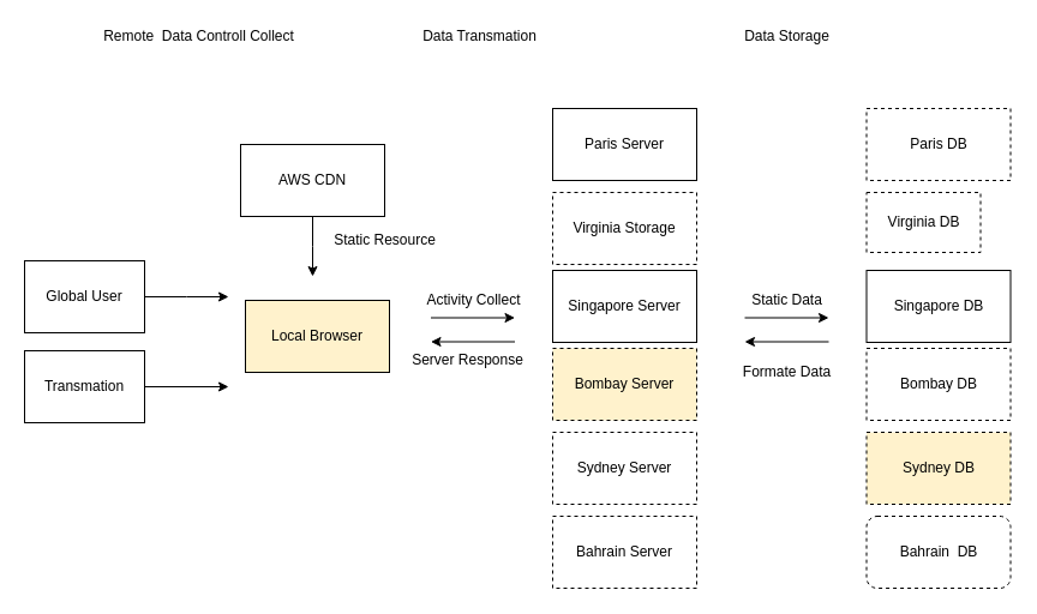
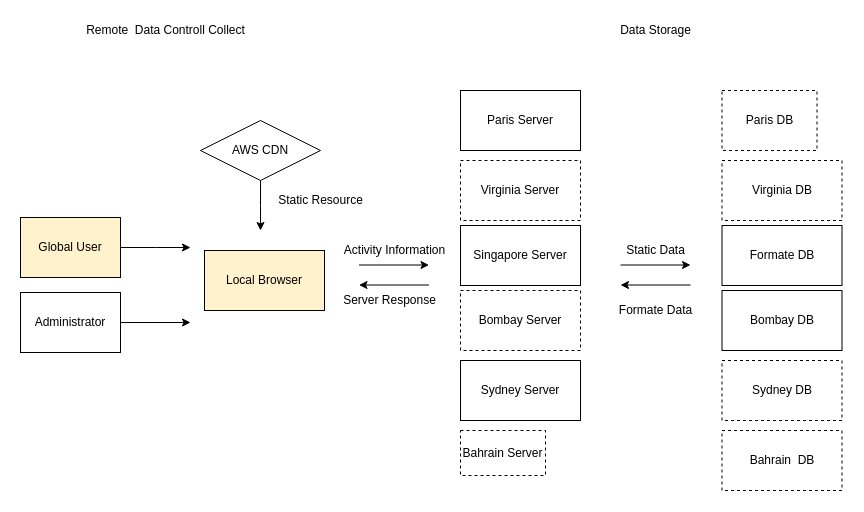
- <mxCell id="19" value="Data Transmation" style="text;html=1;align=center;verticalAlign=middle;resizable=0;points=[];autosize=1;strokeColor=none;" vertex="1" parent="1"><mxGeometry x="343.5" y="20" width="110" height="20" as="geometry" /></mxCell>
- <mxCell id="27" value="Paris&amp;nbsp;DB" style="rounded=0;whiteSpace=wrap;html=1;dashed=1;" vertex="1" parent="1"><mxGeometry x="721.5" y="90" width="120" height="60" as="geometry" /></mxCell>
+ <mxCell id="27" value="Paris&amp;nbsp;DB" style="rounded=0;whiteSpace=wrap;html=1;dashed=1;" vertex="1" parent="1"><mxGeometry x="721.5" y="90" width="95" height="60" as="geometry" /></mxCell>
- <mxCell id="7" value="AWS CDN" style="rounded=0;whiteSpace=wrap;html=1;" vertex="1" parent="1"><mxGeometry x="200" y="120" width="120" height="60" as="geometry" /></mxCell>
+ <mxCell id="7" value="AWS CDN" style="rhombus;whiteSpace=wrap;html=1;" vertex="1" parent="1"><mxGeometry x="200" y="120" width="120" height="60" as="geometry" /></mxCell>
- <mxCell id="28" value="Virginia&amp;nbsp;DB" style="rounded=0;whiteSpace=wrap;html=1;dashed=1;" vertex="1" parent="1"><mxGeometry x="721.5" y="160" width="95" height="50" as="geometry" /></mxCell>
+ <mxCell id="28" value="Virginia&amp;nbsp;DB" style="rounded=0;whiteSpace=wrap;html=1;dashed=1;" vertex="1" parent="1"><mxGeometry x="721.5" y="160" width="120" height="60" as="geometry" /></mxCell>
- <mxCell id="24" value="Virginia&amp;nbsp;Storage" style="rounded=0;whiteSpace=wrap;html=1;dashed=1;" vertex="1" parent="1"><mxGeometry x="460" y="160" width="120" height="60" as="geometry" /></mxCell>
+ <mxCell id="24" value="Virginia&amp;nbsp;Server" style="rounded=0;whiteSpace=wrap;html=1;dashed=1;" vertex="1" parent="1"><mxGeometry x="460" y="160" width="120" height="60" as="geometry" /></mxCell>
- <mxCell id="3" value="Global User" style="rounded=0;whiteSpace=wrap;html=1;" vertex="1" parent="1"><mxGeometry x="20" y="217" width="100" height="60" as="geometry" /></mxCell>
+ <mxCell id="3" value="Global User" style="rounded=0;whiteSpace=wrap;html=1;fillColor=#fff2cc;" vertex="1" parent="1"><mxGeometry x="20" y="217" width="100" height="60" as="geometry" /></mxCell>
- <mxCell id="15" value="Activity Collect" style="text;html=1;align=center;verticalAlign=middle;resizable=0;points=[];autosize=1;strokeColor=none;" vertex="1" parent="1"><mxGeometry x="333.5" y="240" width="120" height="20" as="geometry" /></mxCell>
+ <mxCell id="15" value="Activity Information" style="text;html=1;align=center;verticalAlign=middle;resizable=0;points=[];autosize=1;strokeColor=none;" vertex="1" parent="1"><mxGeometry x="333.5" y="240" width="120" height="20" as="geometry" /></mxCell>
- <mxCell id="11" value="Singapore DB" style="rounded=0;whiteSpace=wrap;html=1;" vertex="1" parent="1"><mxGeometry x="721.5" y="225" width="120" height="60" as="geometry" /></mxCell>
+ <mxCell id="11" value="Formate DB" style="rounded=0;whiteSpace=wrap;html=1;" vertex="1" parent="1"><mxGeometry x="721.5" y="225" width="120" height="60" as="geometry" /></mxCell>
- <mxCell id="25" value="Bombay Server" style="rounded=0;whiteSpace=wrap;html=1;dashed=1;fillColor=#fff2cc;" vertex="1" parent="1"><mxGeometry x="460" y="290" width="120" height="60" as="geometry" /></mxCell>
+ <mxCell id="25" value="Bombay Server" style="rounded=0;whiteSpace=wrap;html=1;dashed=1;" vertex="1" parent="1"><mxGeometry x="460" y="290" width="120" height="60" as="geometry" /></mxCell>
- <mxCell id="26" value="Bombay&amp;nbsp;DB" style="rounded=0;whiteSpace=wrap;html=1;dashed=1;" vertex="1" parent="1"><mxGeometry x="721.5" y="290" width="120" height="60" as="geometry" /></mxCell>
+ <mxCell id="26" value="Bombay&amp;nbsp;DB" style="rounded=0;whiteSpace=wrap;html=1;dashed=0;" vertex="1" parent="1"><mxGeometry x="721.5" y="290" width="120" height="60" as="geometry" /></mxCell>
- <mxCell id="32" value="Transmation" style="rounded=0;whiteSpace=wrap;html=1;" vertex="1" parent="1"><mxGeometry x="20" y="292" width="100" height="60" as="geometry" /></mxCell>
+ <mxCell id="32" value="Administrator" style="rounded=0;whiteSpace=wrap;html=1;" vertex="1" parent="1"><mxGeometry x="20" y="292" width="100" height="60" as="geometry" /></mxCell>
- <mxCell id="22" value="Sydney Server" style="rounded=0;whiteSpace=wrap;html=1;dashed=1;" vertex="1" parent="1"><mxGeometry x="460" y="360" width="120" height="60" as="geometry" /></mxCell>
+ <mxCell id="22" value="Sydney Server" style="rounded=0;whiteSpace=wrap;html=1;dashed=0;" vertex="1" parent="1"><mxGeometry x="460" y="360" width="120" height="60" as="geometry" /></mxCell>
- <mxCell id="29" value="Sydney&amp;nbsp;DB" style="rounded=0;whiteSpace=wrap;html=1;dashed=1;fillColor=#fff2cc;" vertex="1" parent="1"><mxGeometry x="721.5" y="360" width="120" height="60" as="geometry" /></mxCell>
+ <mxCell id="29" value="Sydney&amp;nbsp;DB" style="rounded=0;whiteSpace=wrap;html=1;dashed=1;" vertex="1" parent="1"><mxGeometry x="721.5" y="360" width="120" height="60" as="geometry" /></mxCell>
- <mxCell id="23" value="Bahrain&amp;nbsp;Server" style="rounded=0;whiteSpace=wrap;html=1;dashed=1;" vertex="1" parent="1"><mxGeometry x="460" y="430" width="120" height="60" as="geometry" /></mxCell>
+ <mxCell id="23" value="Bahrain&amp;nbsp;Server" style="rounded=0;whiteSpace=wrap;html=1;dashed=1;" vertex="1" parent="1"><mxGeometry x="460" y="430" width="85" height="45" as="geometry" /></mxCell>
- <mxCell id="30" value="Bahrain&amp;nbsp;&amp;nbsp;DB" style="whiteSpace=wrap;html=1;dashed=1;rounded=1;" vertex="1" parent="1"><mxGeometry x="721.5" y="430" width="120" height="60" as="geometry" /></mxCell>
+ <mxCell id="30" value="Bahrain&amp;nbsp;&amp;nbsp;DB" style="rounded=0;whiteSpace=wrap;html=1;dashed=1;" vertex="1" parent="1"><mxGeometry x="721.5" y="430" width="120" height="60" as="geometry" /></mxCell>
